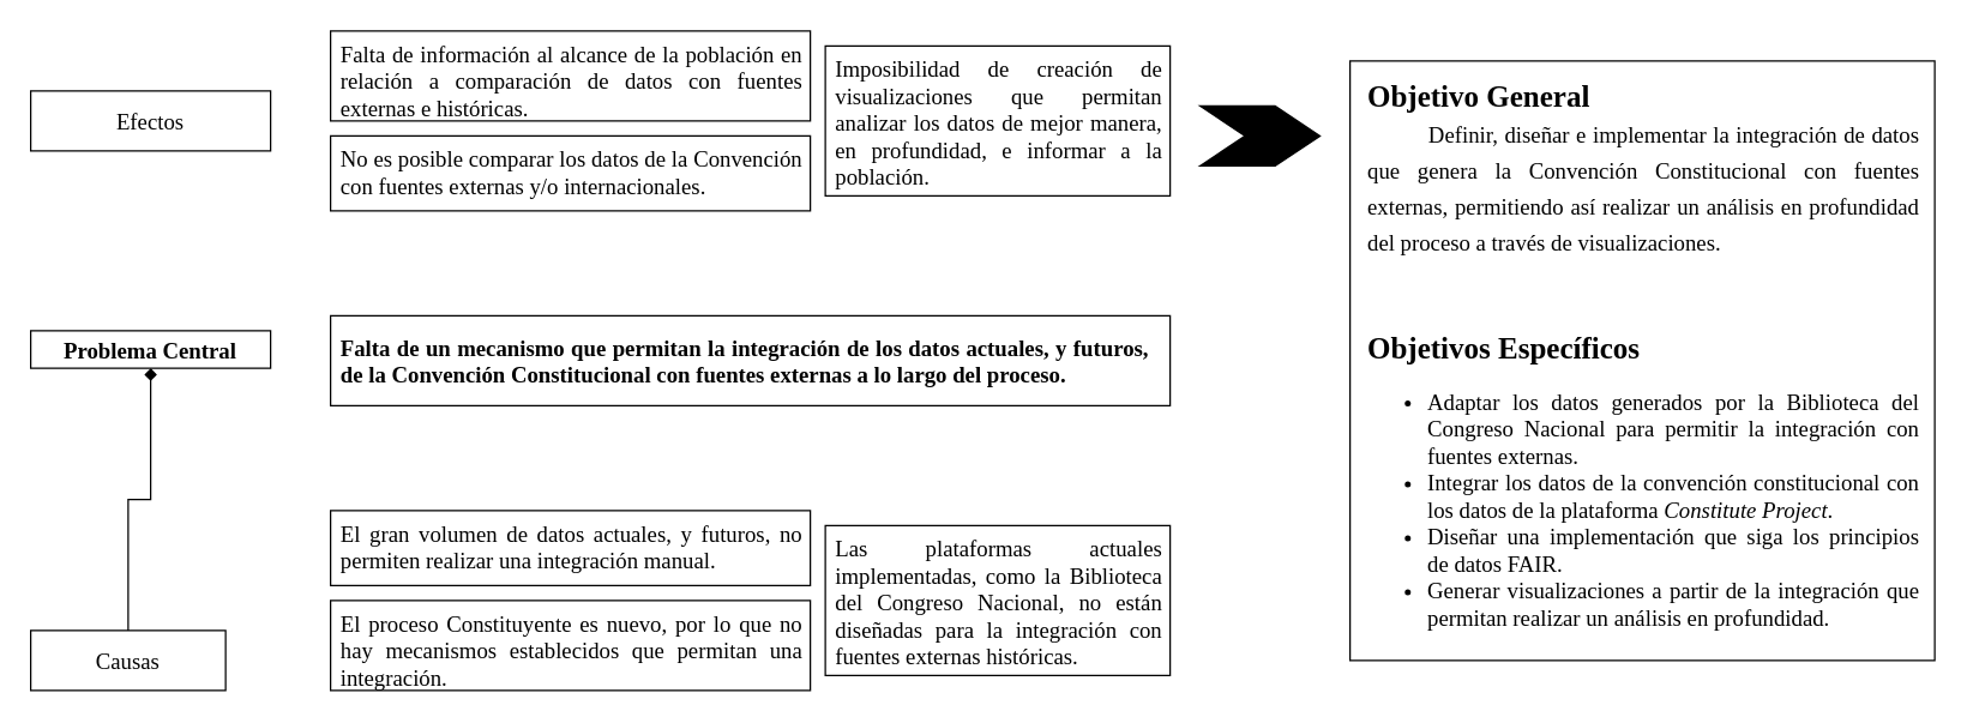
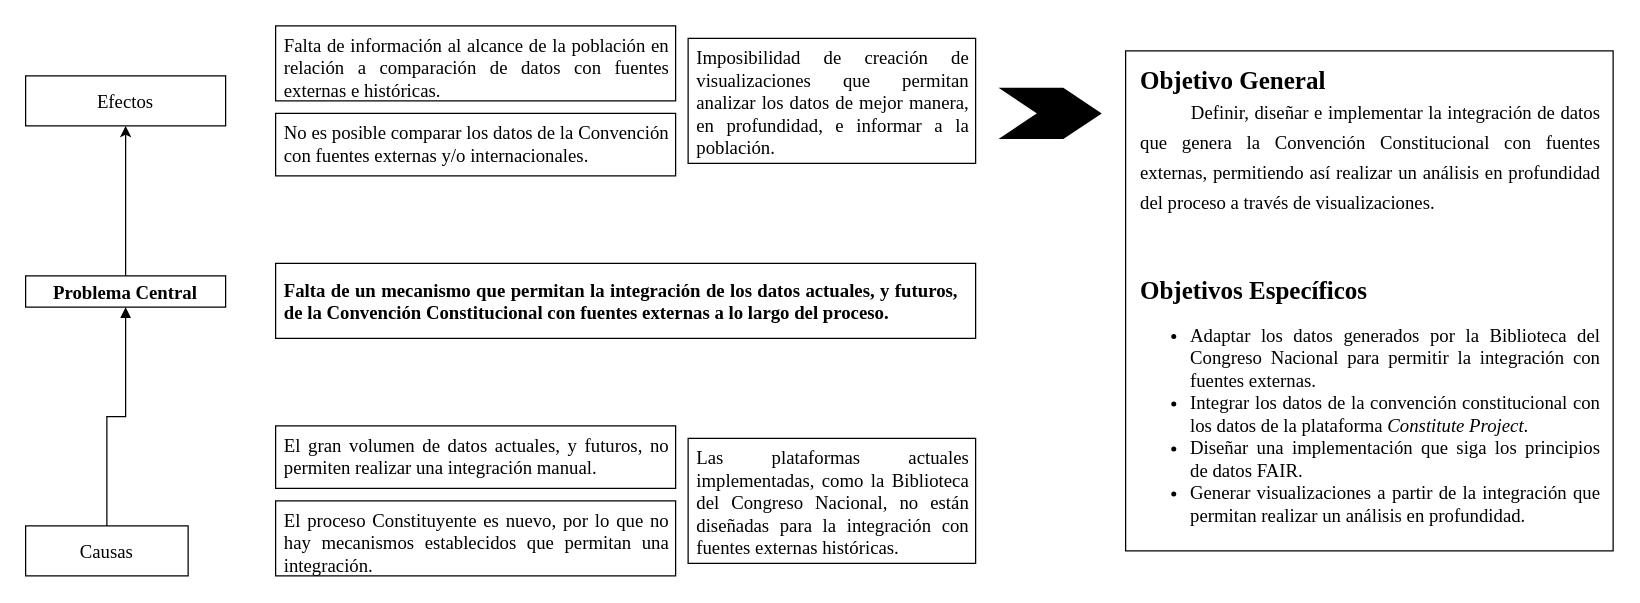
+ <mxCell id="2" style="edgeStyle=orthogonalEdgeStyle;rounded=0;orthogonalLoop=1;jettySize=auto;html=1;fontFamily=Times New Roman;fontSize=20;" edge="1" parent="1" source="3" target="4"><mxGeometry relative="1" as="geometry" /></mxCell>
- <mxCell id="5" style="edgeStyle=orthogonalEdgeStyle;rounded=0;orthogonalLoop=1;jettySize=auto;html=1;fontFamily=Times New Roman;fontSize=20;endArrow=diamond;endFill=1;" edge="1" parent="1" source="6" target="3"><mxGeometry relative="1" as="geometry" /></mxCell>
+ <mxCell id="5" style="edgeStyle=orthogonalEdgeStyle;rounded=0;orthogonalLoop=1;jettySize=auto;html=1;fontFamily=Times New Roman;fontSize=20;endArrow=block;endFill=1;" edge="1" parent="1" source="6" target="3"><mxGeometry relative="1" as="geometry" /></mxCell>
